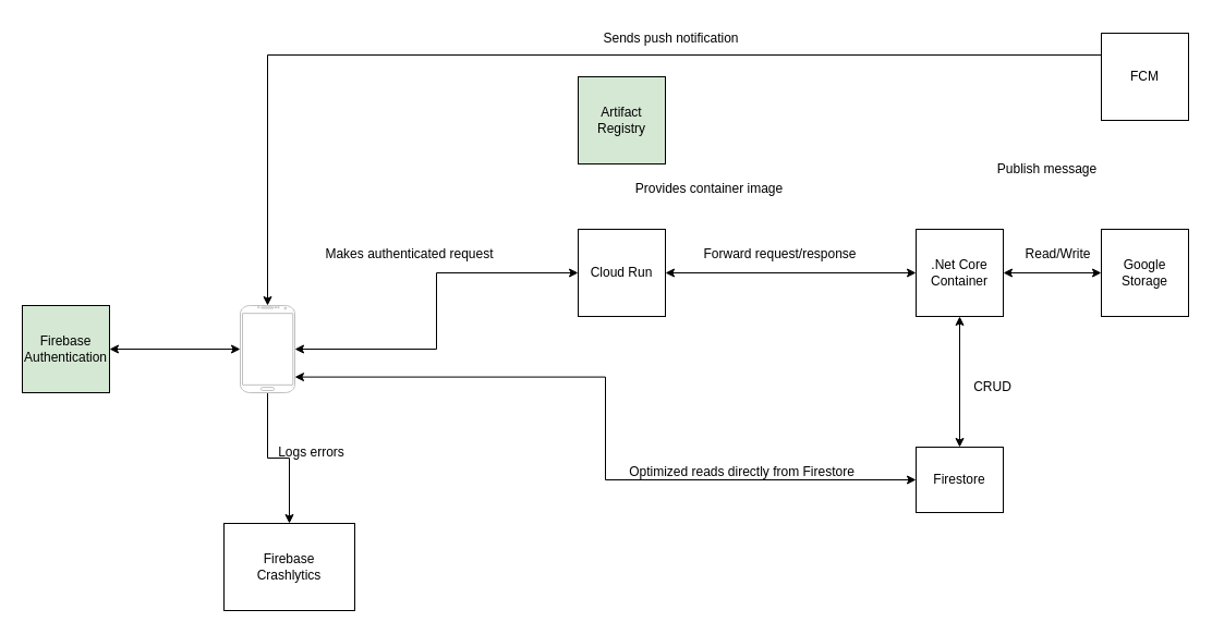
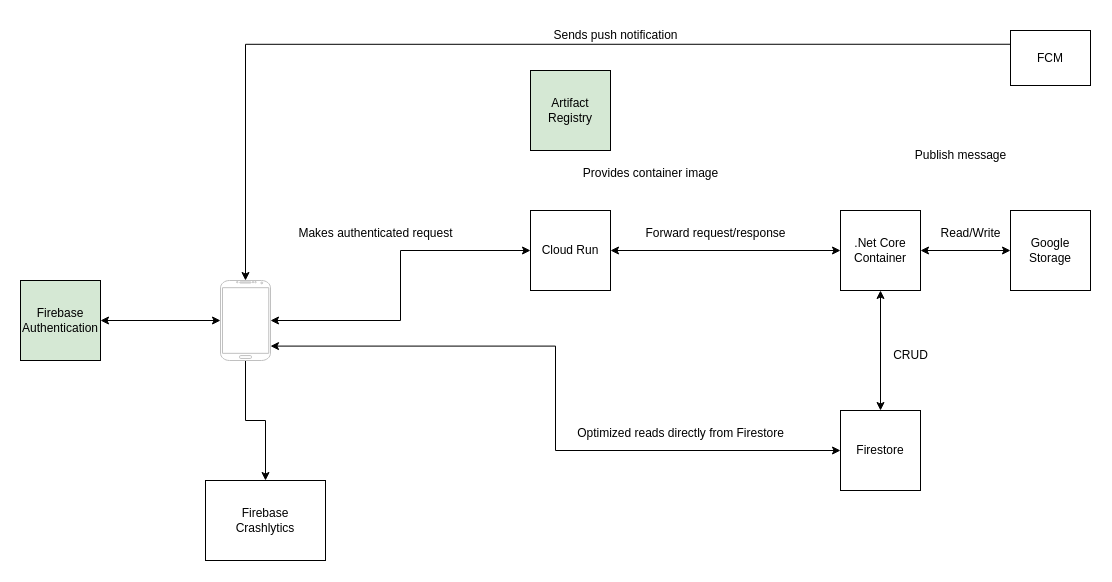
- <mxCell id="13" value="FCM" style="whiteSpace=wrap;html=1;aspect=fixed;" vertex="1" parent="1"><mxGeometry x="1010" y="30" width="80" height="80" as="geometry" /></mxCell>
+ <mxCell id="13" value="FCM" style="whiteSpace=wrap;html=1;aspect=fixed;" vertex="1" parent="1"><mxGeometry x="1010" y="30" width="80" height="55" as="geometry" /></mxCell>
- <mxCell id="24" value="Logs errors" style="text;html=1;align=center;verticalAlign=middle;resizable=0;points=[];autosize=1;strokeColor=none;fillColor=none;" vertex="1" parent="1"><mxGeometry x="240" y="400" width="90" height="30" as="geometry" /></mxCell>
- <mxCell id="11" value="&lt;div&gt;Firestore&lt;/div&gt;" style="whiteSpace=wrap;html=1;aspect=fixed;" vertex="1" parent="1"><mxGeometry x="840" y="410" width="80" height="60" as="geometry" /></mxCell>
+ <mxCell id="11" value="&lt;div&gt;Firestore&lt;/div&gt;" style="whiteSpace=wrap;html=1;aspect=fixed;" vertex="1" parent="1"><mxGeometry x="840" y="410" width="80" height="80" as="geometry" /></mxCell>
